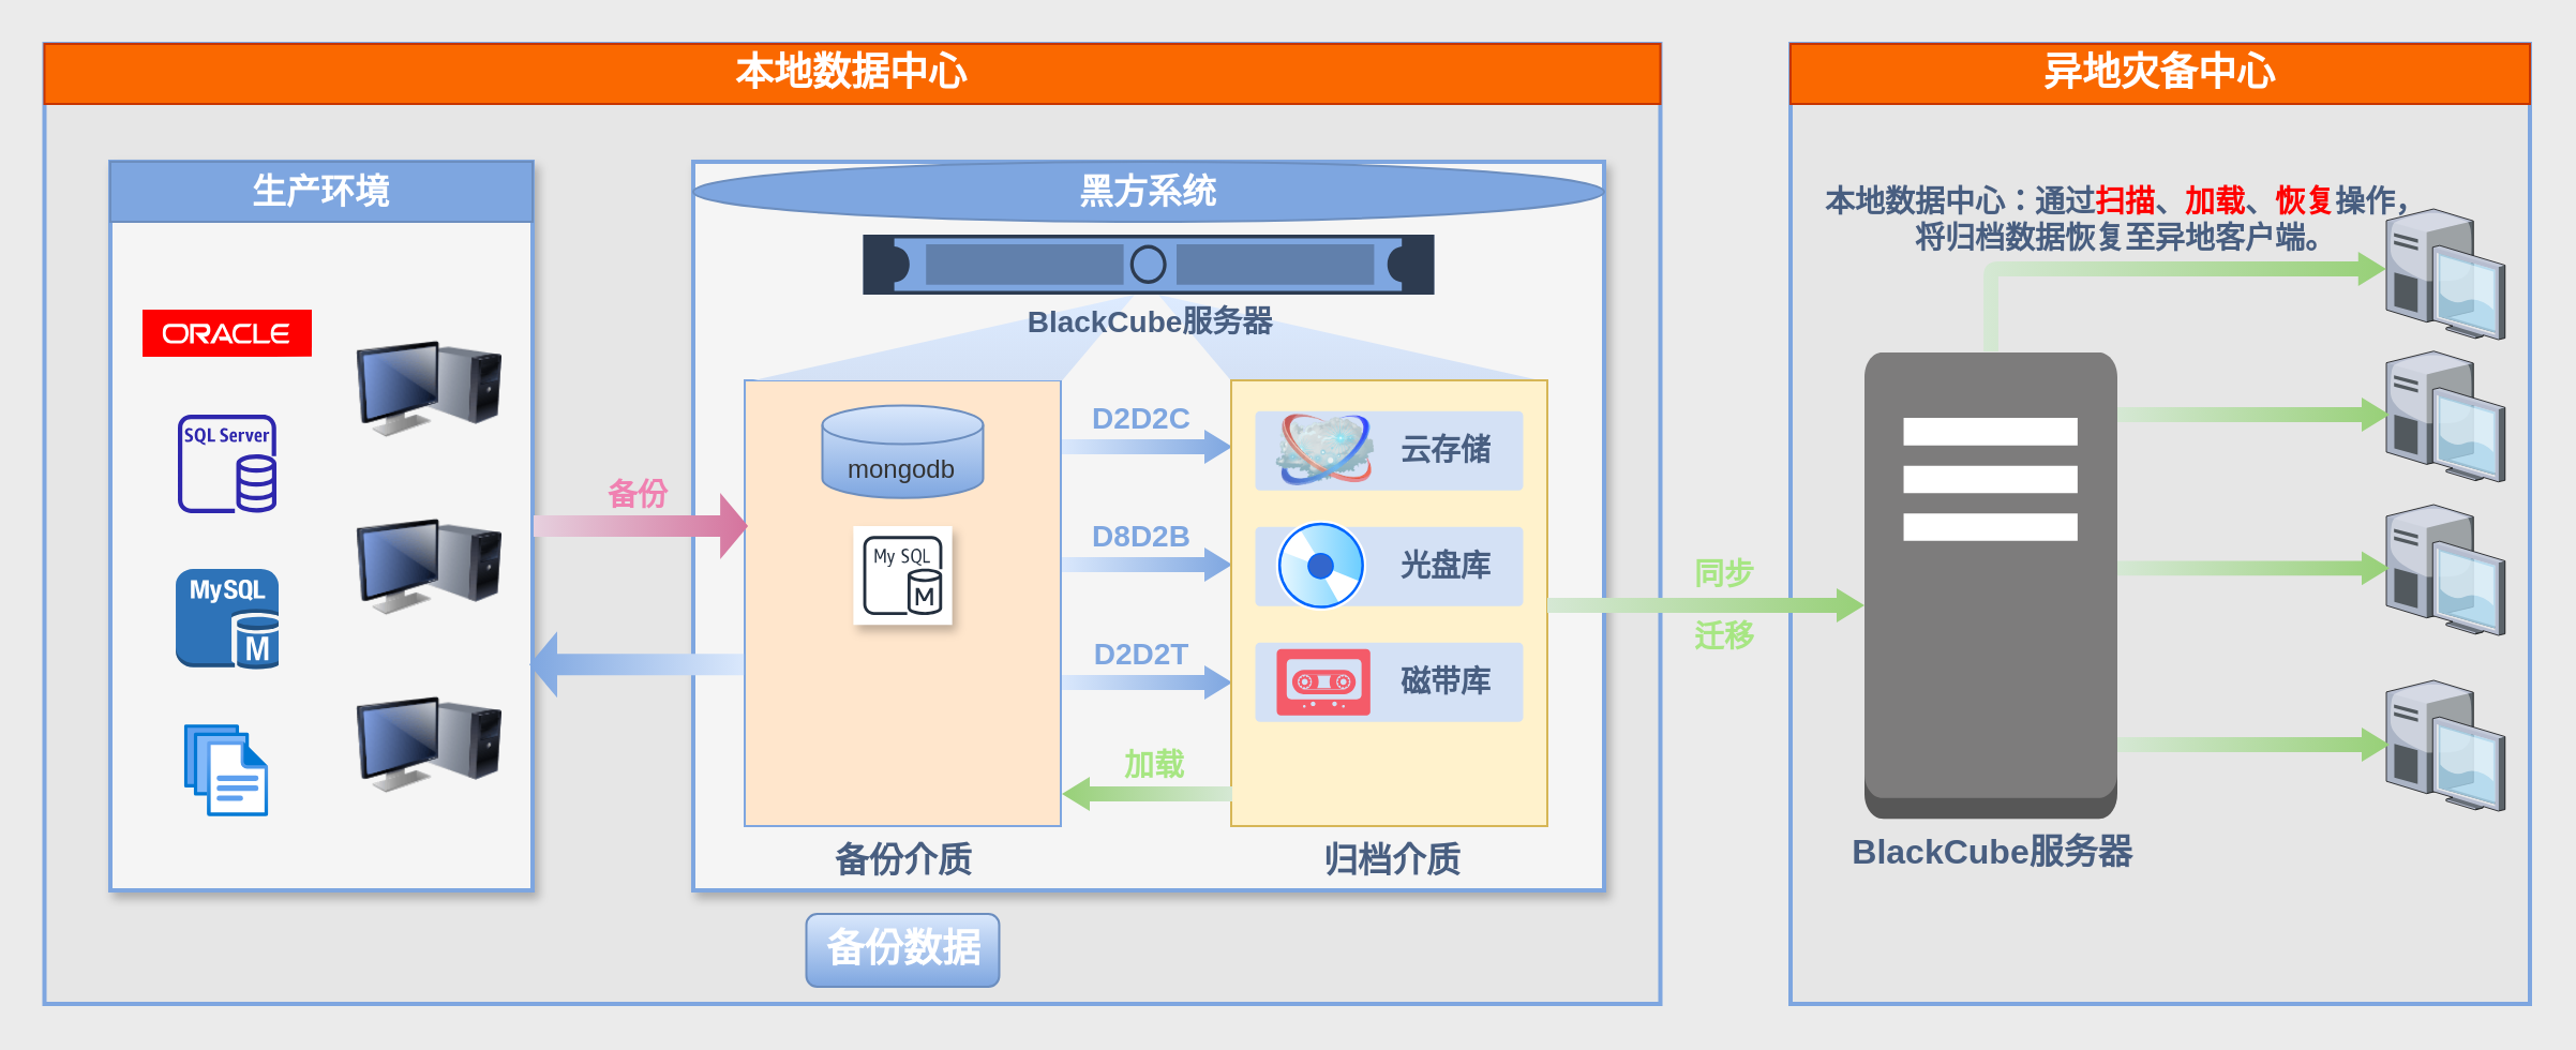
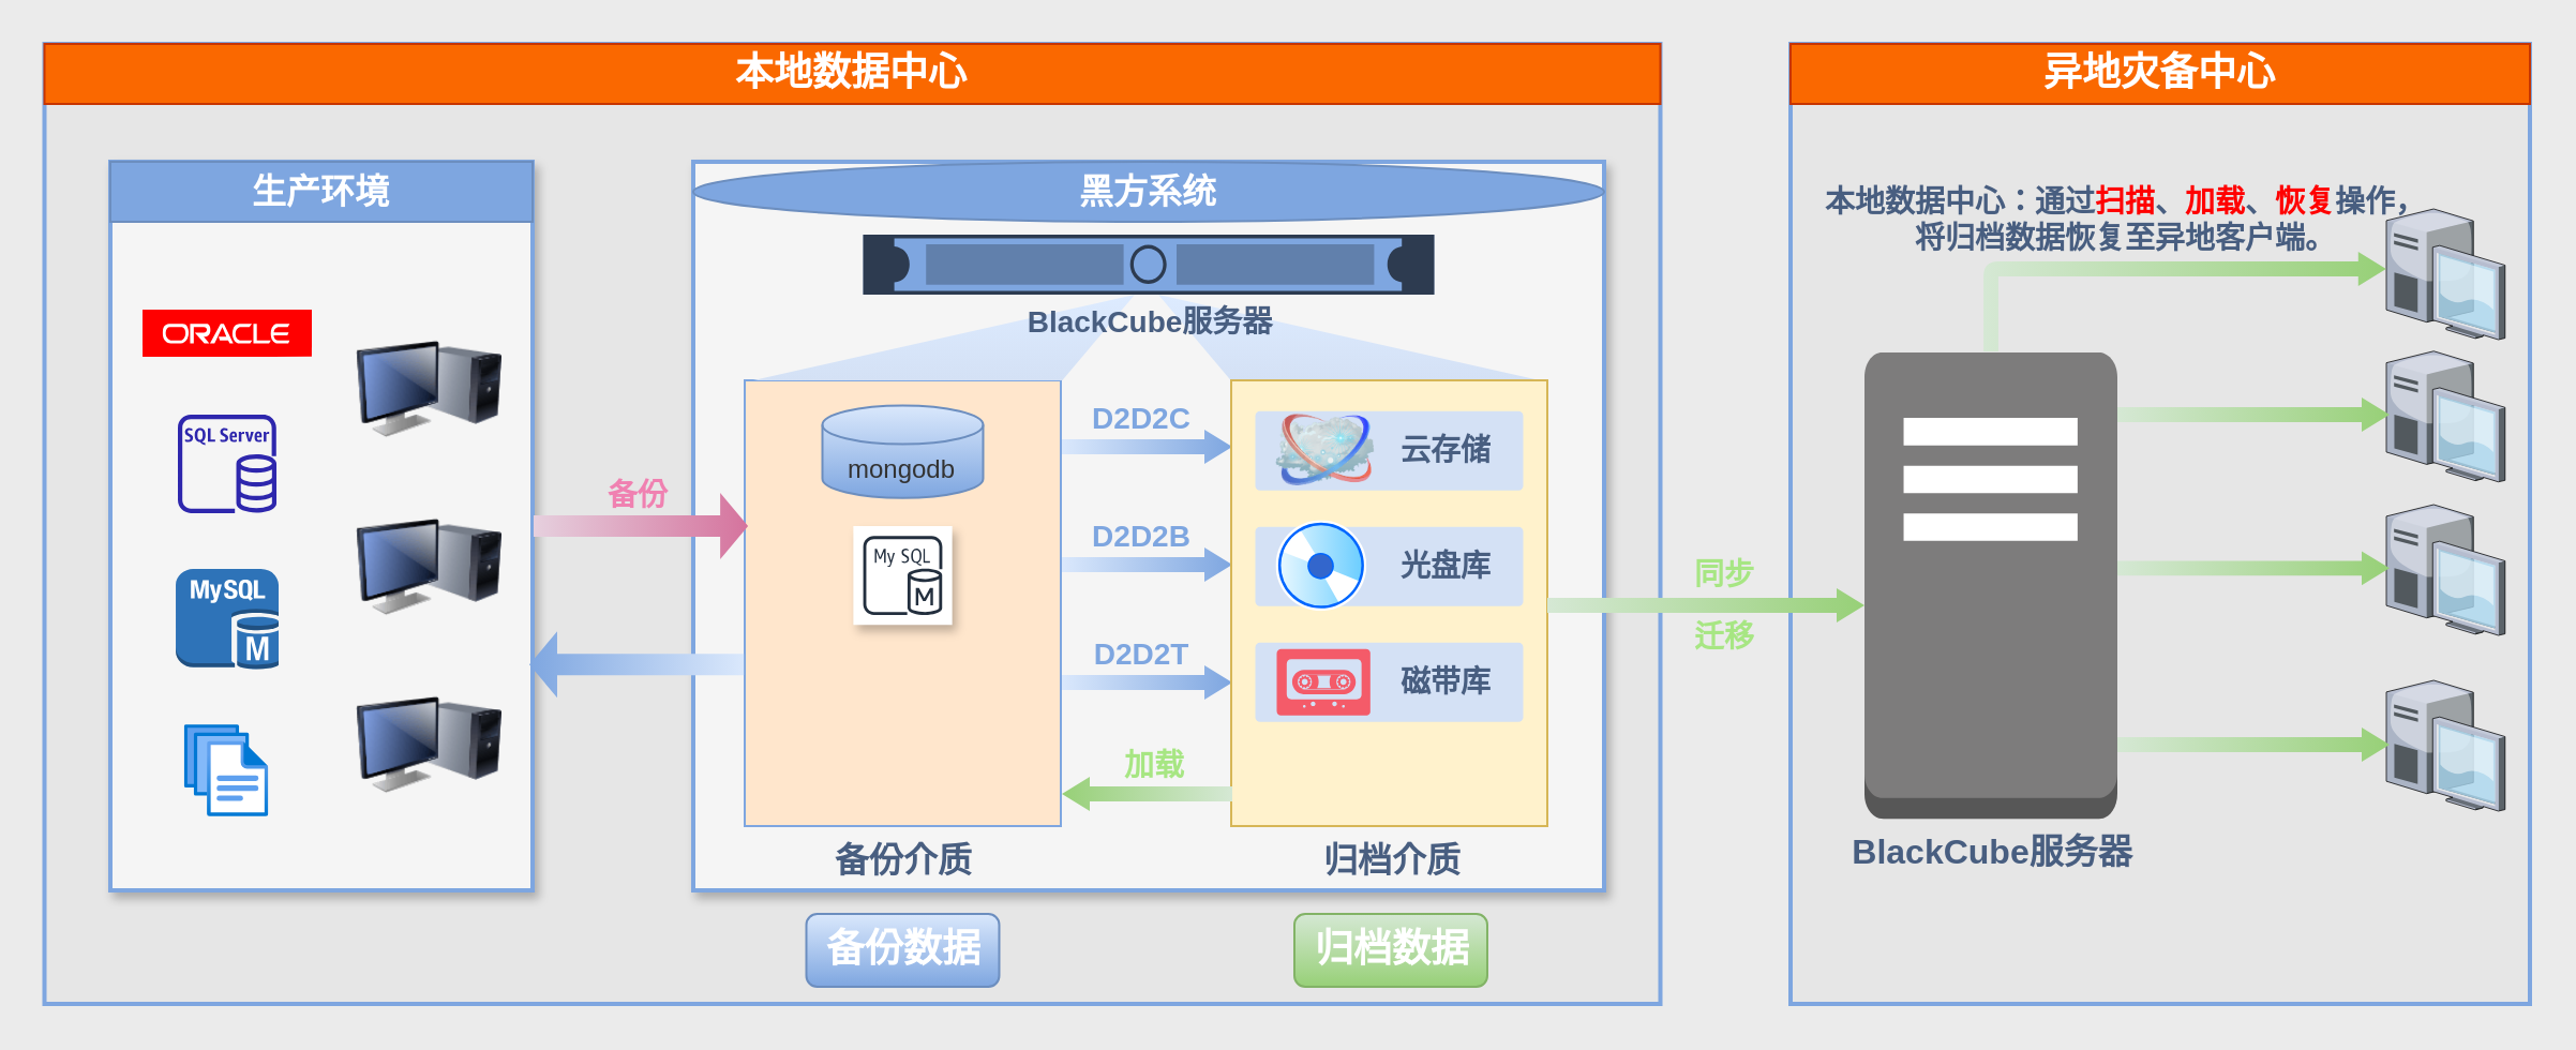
- <mxCell id="25" value="&lt;font color=&quot;#7ea6e0&quot; style=&quot;font-size: 14px;&quot;&gt;D8D2B&lt;/font&gt;" style="text;html=1;align=center;verticalAlign=middle;resizable=0;points=[];autosize=1;strokeColor=none;fillColor=none;fontSize=14;rounded=1;fontStyle=1;movable=0;rotatable=0;deletable=0;editable=0;connectable=0;gradientColor=#7ea6e0;" parent="23" vertex="1"><mxGeometry x="5.5" width="64" height="29" as="geometry" /></mxCell>
+ <mxCell id="25" value="&lt;font color=&quot;#7ea6e0&quot; style=&quot;font-size: 14px;&quot;&gt;D2D2B&lt;/font&gt;" style="text;html=1;align=center;verticalAlign=middle;resizable=0;points=[];autosize=1;strokeColor=none;fillColor=none;fontSize=14;rounded=1;fontStyle=1;movable=0;rotatable=0;deletable=0;editable=0;connectable=0;gradientColor=#7ea6e0;" parent="23" vertex="1"><mxGeometry x="5.5" width="64" height="29" as="geometry" /></mxCell>
+ <mxCell id="34" value="&lt;font color=&quot;#ffffff&quot;&gt;归档数据&lt;/font&gt;" style="text;html=1;align=center;verticalAlign=middle;resizable=0;points=[];autosize=1;strokeColor=#82b366;fillColor=#d5e8d4;fontSize=18;rounded=1;fontStyle=1;movable=0;rotatable=0;deletable=0;editable=0;connectable=0;gradientColor=#97d077;" parent="1" vertex="1"><mxGeometry x="603.5" y="426" width="90" height="34" as="geometry" /></mxCell>
